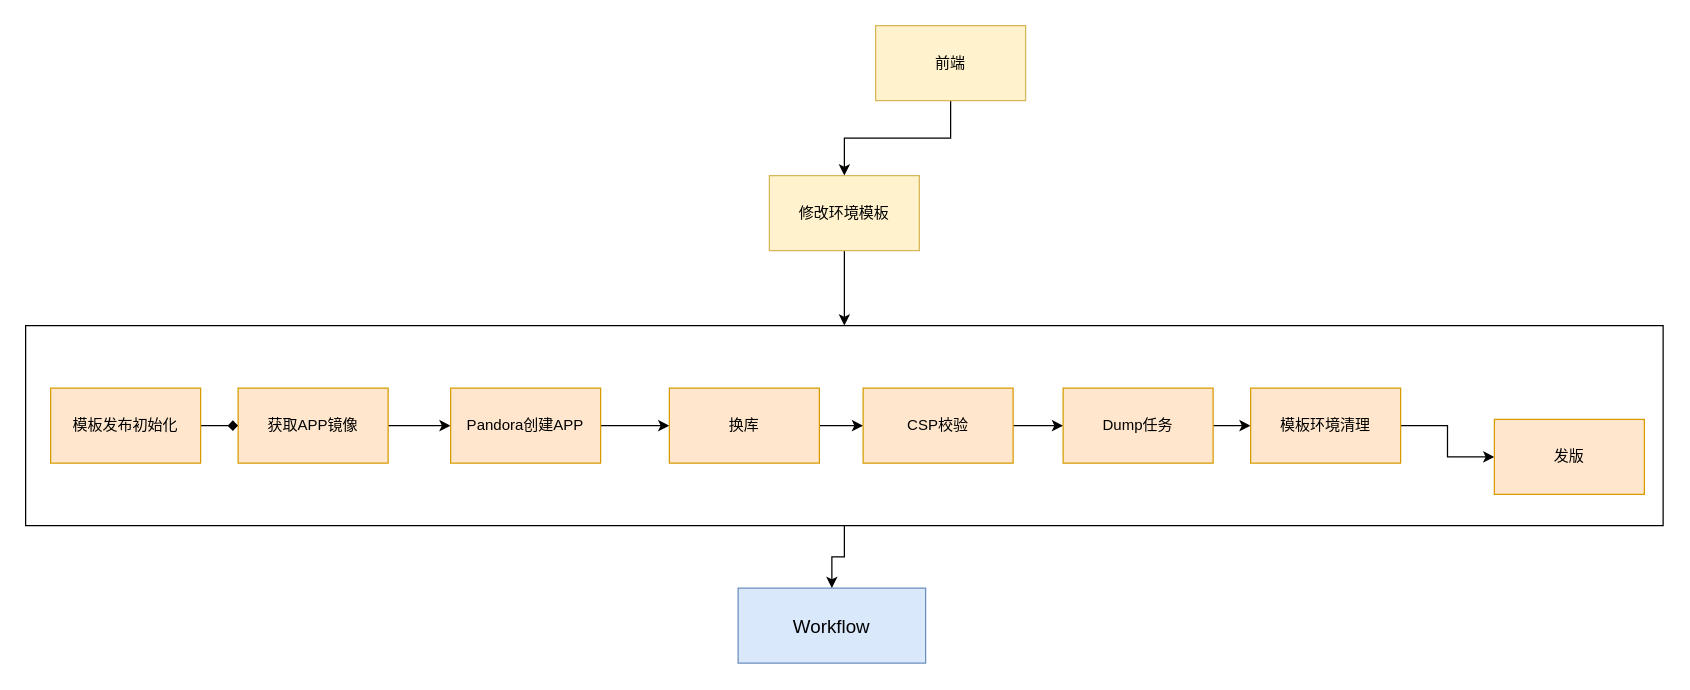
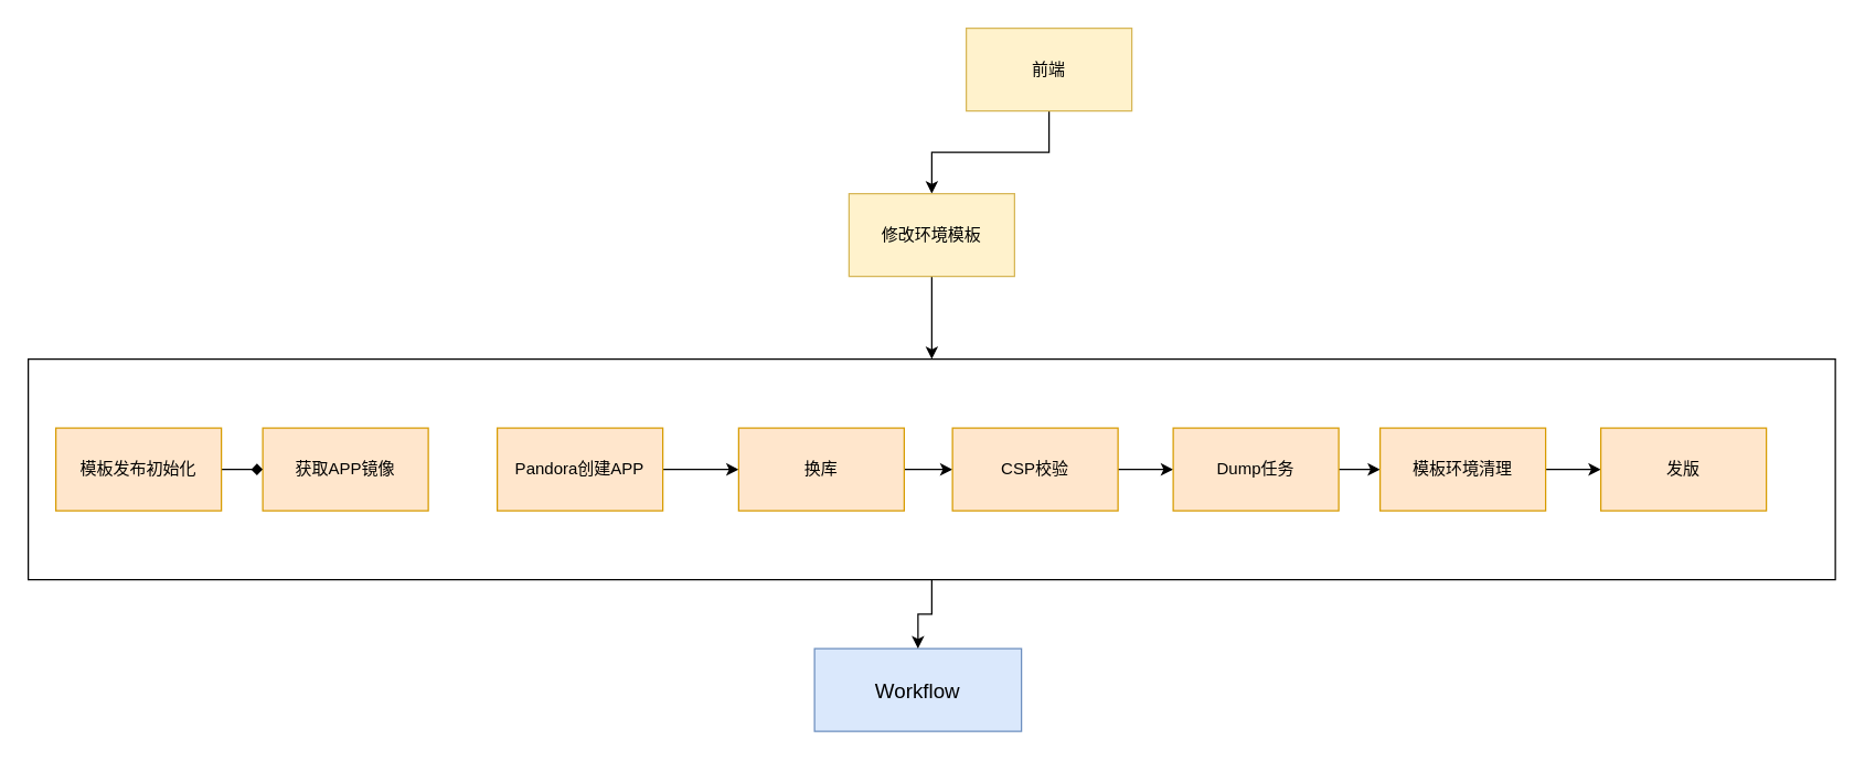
- <mxCell id="3" value="" style="edgeStyle=orthogonalEdgeStyle;rounded=0;orthogonalLoop=1;jettySize=auto;html=1;" edge="1" parent="1" source="4" target="8"><mxGeometry relative="1" as="geometry" /></mxCell>
- <mxCell id="23" value="发版" style="rounded=0;whiteSpace=wrap;html=1;fillColor=#ffe6cc;strokeColor=#d79b00;" vertex="1" parent="1"><mxGeometry x="1195" y="335" width="120" height="60" as="geometry" /></mxCell>
+ <mxCell id="23" value="发版" style="rounded=0;whiteSpace=wrap;html=1;fillColor=#ffe6cc;strokeColor=#d79b00;" vertex="1" parent="1"><mxGeometry x="1160" y="310" width="120" height="60" as="geometry" /></mxCell>
